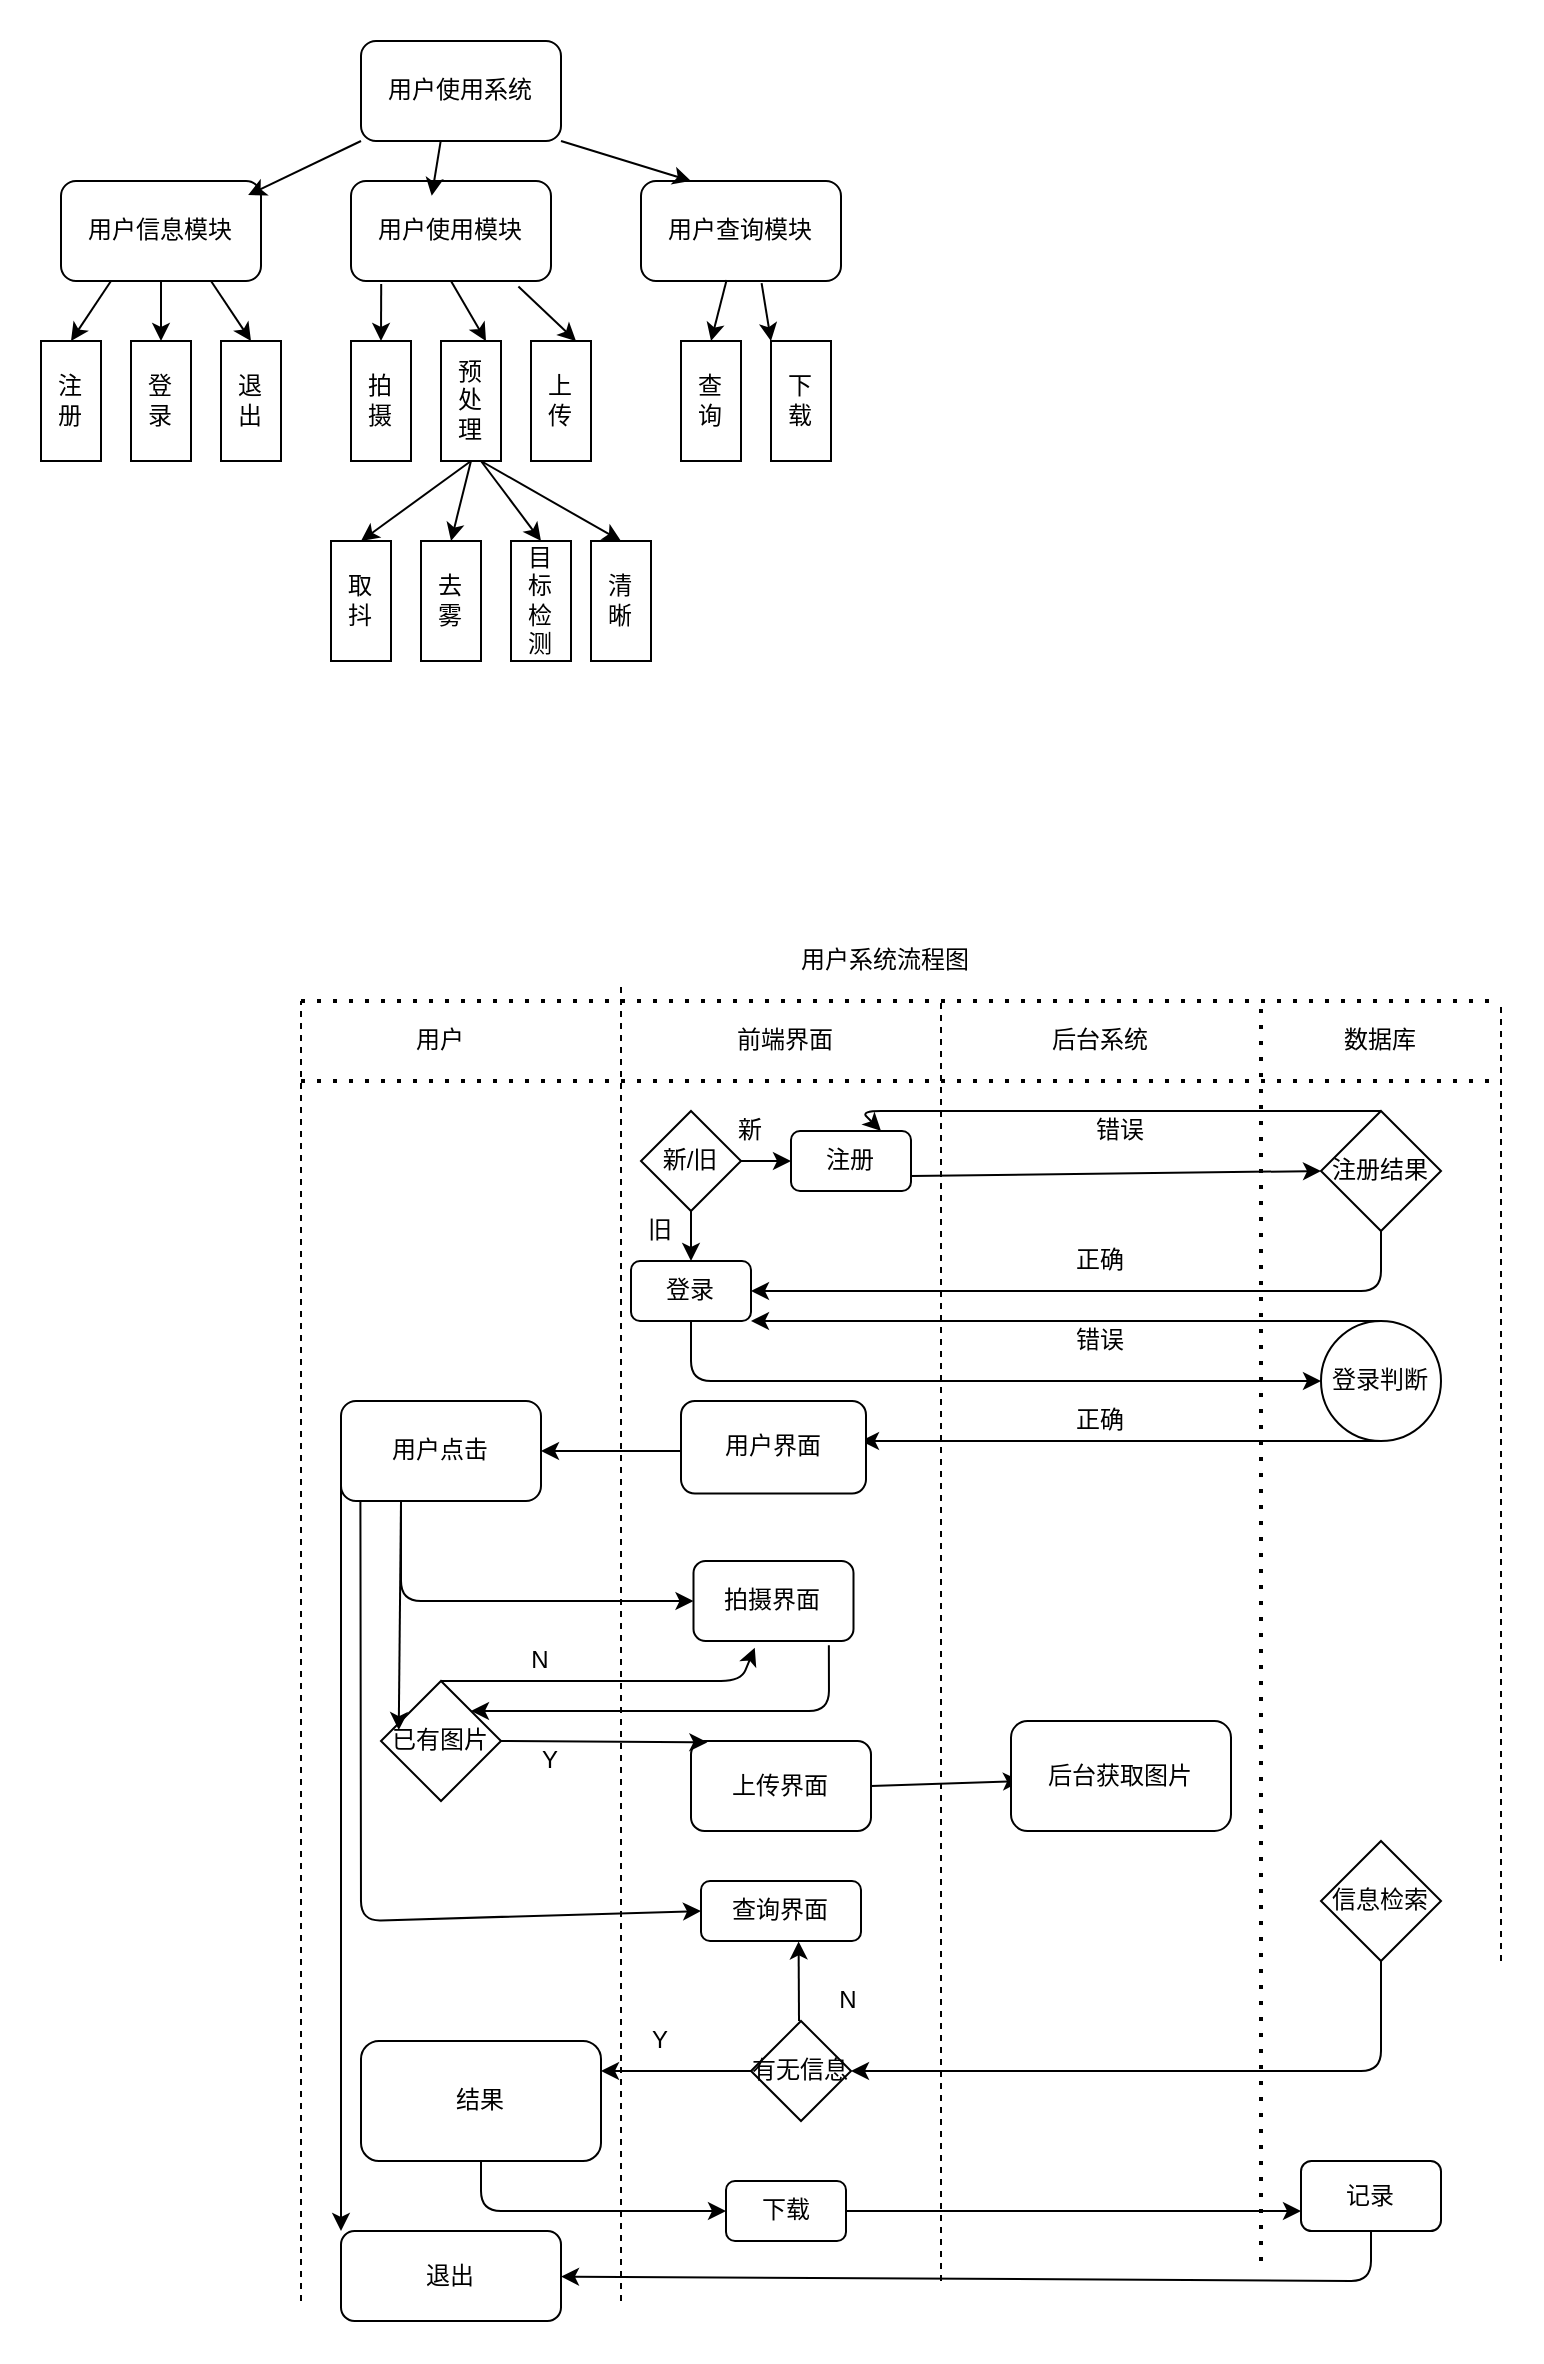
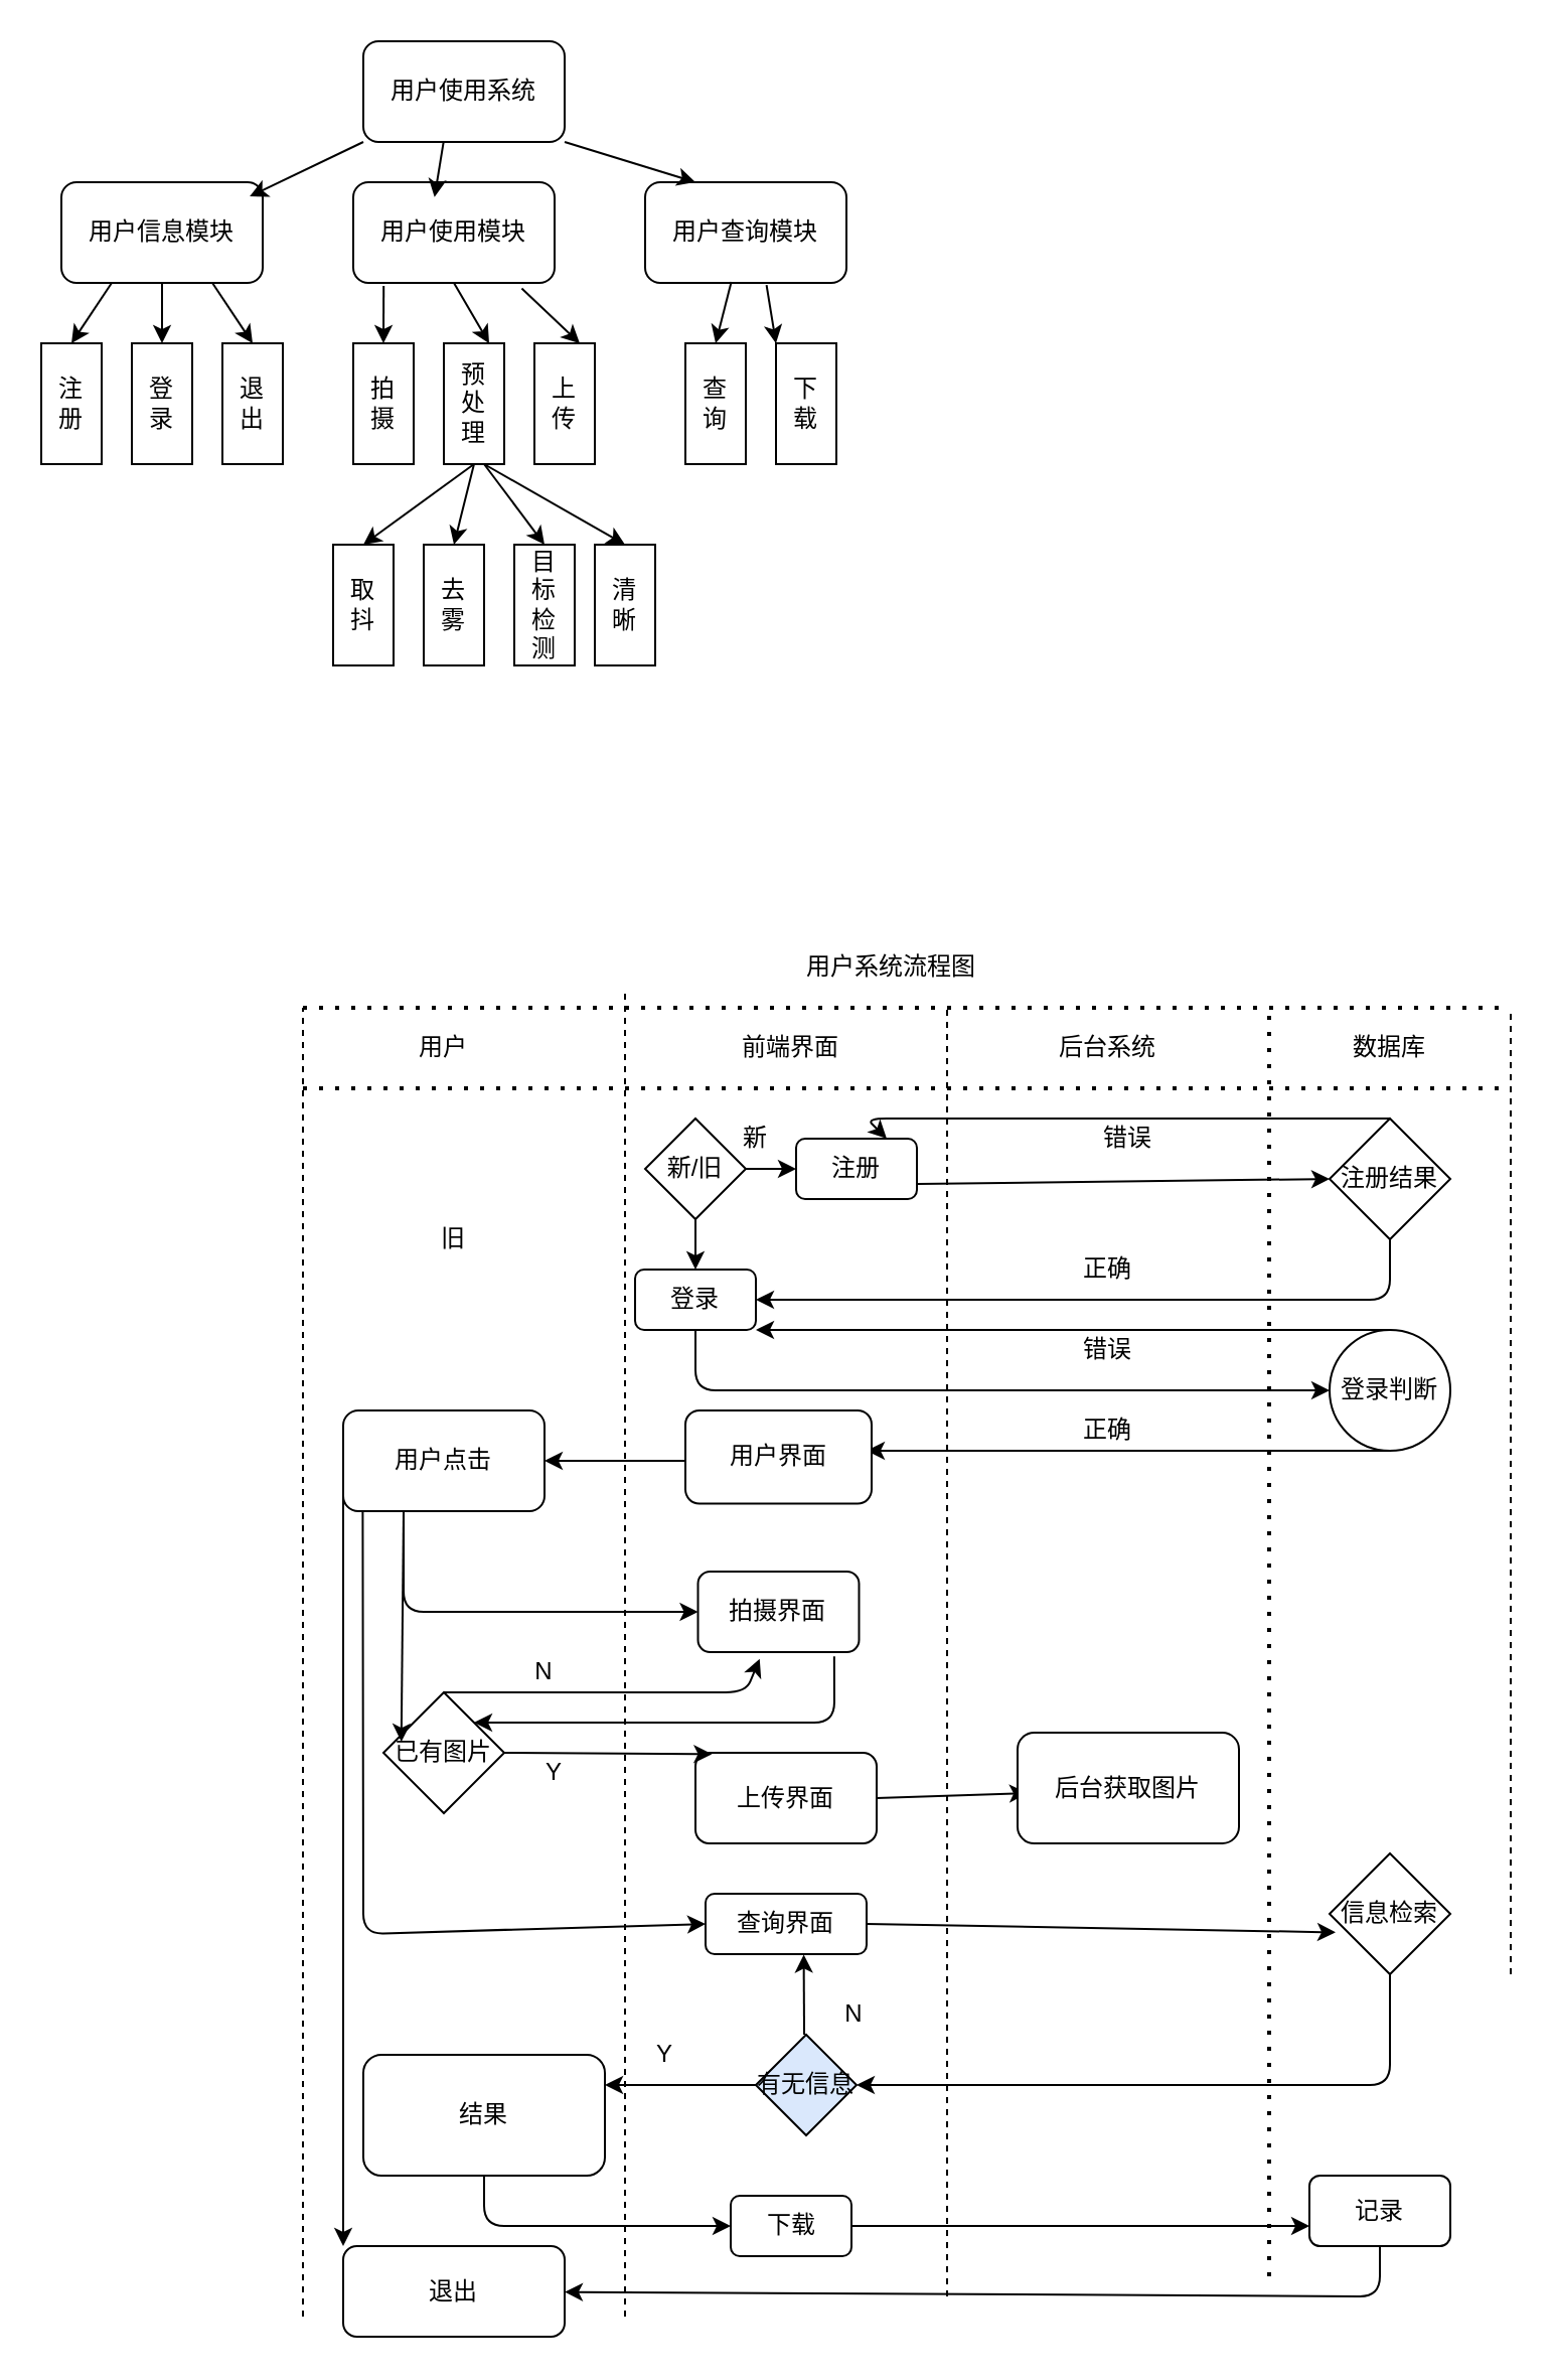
- <mxCell id="71" value="旧" parent="1" style="text;html=1;strokeColor=none;fillColor=none;align=center;verticalAlign=middle;whiteSpace=wrap;rounded=0;" vertex="1"><mxGeometry as="geometry" x="310" y="605" width="40" height="20" /></mxCell>
+ <mxCell id="71" value="旧" parent="1" style="text;html=1;strokeColor=none;fillColor=none;align=center;verticalAlign=middle;whiteSpace=wrap;rounded=0;" vertex="1"><mxGeometry x="205" y="605" as="geometry" width="40" height="20" /></mxCell>
+ <mxCell id="94" value="" parent="1" style="endArrow=classic;html=1;exitX=1;exitY=0.5;exitDx=0;exitDy=0;entryX=0.05;entryY=0.653;entryDx=0;entryDy=0;entryPerimeter=0;" edge="1" source="84" target="92"><mxGeometry as="geometry" width="50" height="50" relative="1"><mxPoint as="sourcePoint" x="430" y="980" /><mxPoint as="targetPoint" x="480" y="930" /></mxGeometry></mxCell>
- <mxCell id="96" value="有无信息" parent="1" style="rhombus;whiteSpace=wrap;html=1;" vertex="1"><mxGeometry as="geometry" x="375" y="1010" width="50" height="50" /></mxCell>
+ <mxCell id="96" value="有无信息" parent="1" style="rhombus;whiteSpace=wrap;html=1;fillColor=#dae8fc;" vertex="1"><mxGeometry as="geometry" x="375" y="1010" width="50" height="50" /></mxCell>
